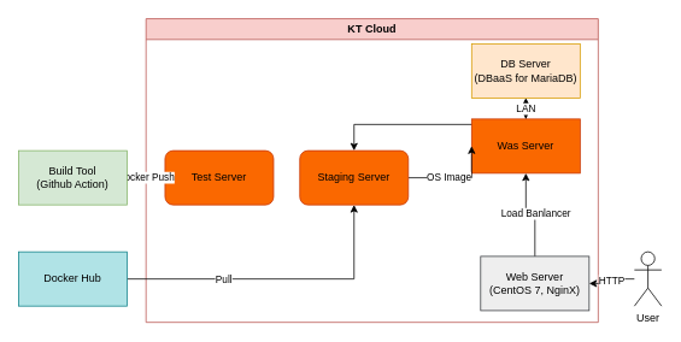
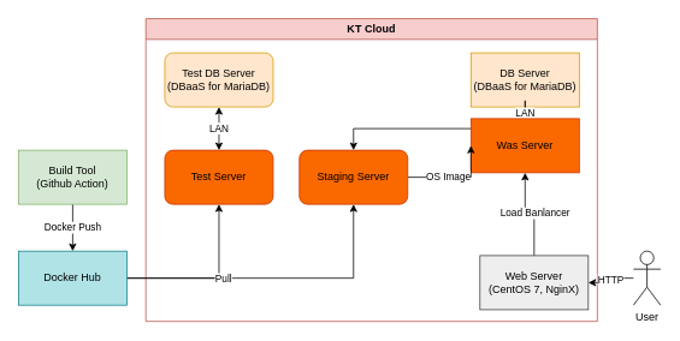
- <mxCell id="4" value="DB Server&lt;br&gt;(DBaaS for MariaDB)" style="rounded=0;whiteSpace=wrap;html=1;fillColor=#ffe6cc;strokeColor=#d79b00;" parent="2" vertex="1"><mxGeometry x="360" y="28" width="120" height="60" as="geometry" /></mxCell>
+ <mxCell id="4" value="DB Server&lt;br&gt;(DBaaS for MariaDB)" style="rounded=0;whiteSpace=wrap;html=1;fillColor=#ffe6cc;strokeColor=#d79b00;" parent="2" vertex="1"><mxGeometry x="360" y="38" width="120" height="60" as="geometry" /></mxCell>
+ <mxCell id="11" value="Test DB Server&lt;br&gt;(DBaaS for MariaDB)" style="rounded=1;whiteSpace=wrap;html=1;fillColor=#ffe6cc;strokeColor=#d79b00;" parent="2" vertex="1"><mxGeometry x="21" y="38" width="120" height="60" as="geometry" /></mxCell>
+ <mxCell id="12" value="LAN" style="edgeStyle=orthogonalEdgeStyle;rounded=0;orthogonalLoop=1;jettySize=auto;html=1;entryX=0.5;entryY=1;entryDx=0;entryDy=0;startArrow=classic;startFill=1;exitX=0.5;exitY=0;exitDx=0;exitDy=0;" parent="2" source="10" target="11" edge="1"><mxGeometry relative="1" as="geometry"><mxPoint x="281" y="162" as="sourcePoint" /><mxPoint x="281" y="108" as="targetPoint" /></mxGeometry></mxCell>
- <mxCell id="15" value="Docker Push" style="edgeStyle=orthogonalEdgeStyle;rounded=0;orthogonalLoop=1;jettySize=auto;html=1;" edge="1" parent="1" source="16" target="10"><mxGeometry relative="1" as="geometry"><mxPoint as="offset" /></mxGeometry></mxCell>
+ <mxCell id="15" value="Docker Push" style="edgeStyle=orthogonalEdgeStyle;rounded=0;orthogonalLoop=1;jettySize=auto;html=1;entryX=0.5;entryY=0;entryDx=0;entryDy=0;" edge="1" parent="1" source="16" target="23"><mxGeometry relative="1" as="geometry"><mxPoint as="offset" /></mxGeometry></mxCell>
+ <mxCell id="20" style="edgeStyle=orthogonalEdgeStyle;rounded=0;orthogonalLoop=1;jettySize=auto;html=1;entryX=0.5;entryY=1;entryDx=0;entryDy=0;" edge="1" parent="1" source="23" target="10"><mxGeometry relative="1" as="geometry" /></mxCell>
